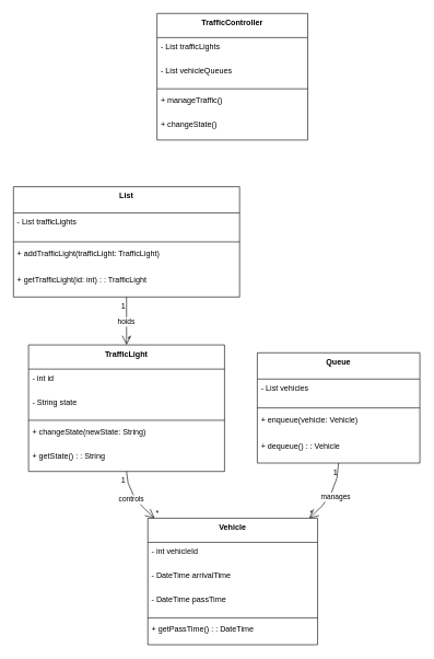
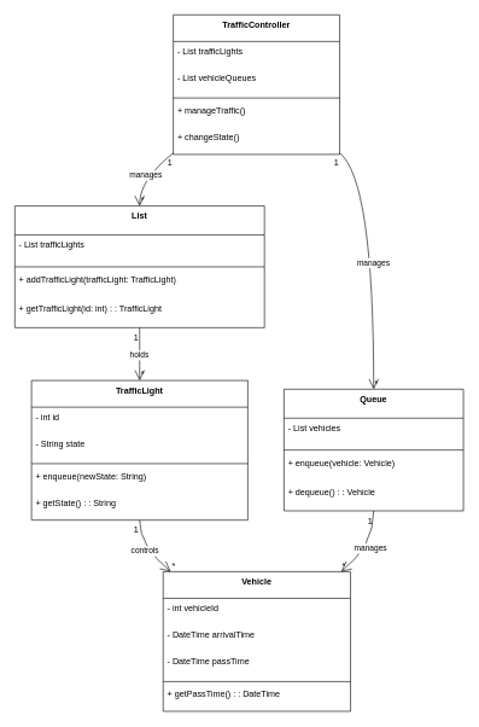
+ <mxCell id="39" value="manages" style="curved=1;startArrow=none;endArrow=open;endSize=12;exitX=0;exitY=0.99;entryX=0.5;entryY=0;rounded=0;" edge="1" parent="1" source="24" target="19"><mxGeometry relative="1" as="geometry"><Array as="points"><mxPoint x="192" y="248" /></Array></mxGeometry></mxCell>
+ <mxCell id="40" value="1" style="edgeLabel;resizable=0;labelBackgroundColor=none;fontSize=12;align=right;verticalAlign=top;" vertex="1" parent="39"><mxGeometry x="-1" relative="1" as="geometry" /></mxCell>
+ <mxCell id="41" value="*" style="edgeLabel;resizable=0;labelBackgroundColor=none;fontSize=12;align=left;verticalAlign=bottom;" vertex="1" parent="39"><mxGeometry x="1" relative="1" as="geometry" /></mxCell>
+ <mxCell id="42" value="manages" style="curved=1;startArrow=none;endArrow=open;endSize=12;exitX=1;exitY=0.99;entryX=0.5;entryY=0;rounded=0;" edge="1" parent="1" source="24" target="14"><mxGeometry relative="1" as="geometry"><Array as="points"><mxPoint x="516" y="248" /></Array></mxGeometry></mxCell>
+ <mxCell id="43" value="1" style="edgeLabel;resizable=0;labelBackgroundColor=none;fontSize=12;align=right;verticalAlign=top;" vertex="1" parent="42"><mxGeometry x="-1" relative="1" as="geometry" /></mxCell>
+ <mxCell id="44" value="*" style="edgeLabel;resizable=0;labelBackgroundColor=none;fontSize=12;align=left;verticalAlign=bottom;" vertex="1" parent="42"><mxGeometry x="1" relative="1" as="geometry" /></mxCell>
- <mxCell id="6" value="+ changeState(newState: String)" style="text;strokeColor=none;fillColor=none;align=left;verticalAlign=top;spacingLeft=4;spacingRight=4;overflow=hidden;rotatable=0;points=[[0,0.5],[1,0.5]];portConstraint=eastwest;" vertex="1" parent="2"><mxGeometry y="118.8" width="299" height="37" as="geometry" /></mxCell>
+ <mxCell id="6" value="+ enqueue(newState: String)" style="text;strokeColor=none;fillColor=none;align=left;verticalAlign=top;spacingLeft=4;spacingRight=4;overflow=hidden;rotatable=0;points=[[0,0.5],[1,0.5]];portConstraint=eastwest;" vertex="1" parent="2"><mxGeometry y="118.8" width="299" height="37" as="geometry" /></mxCell>
